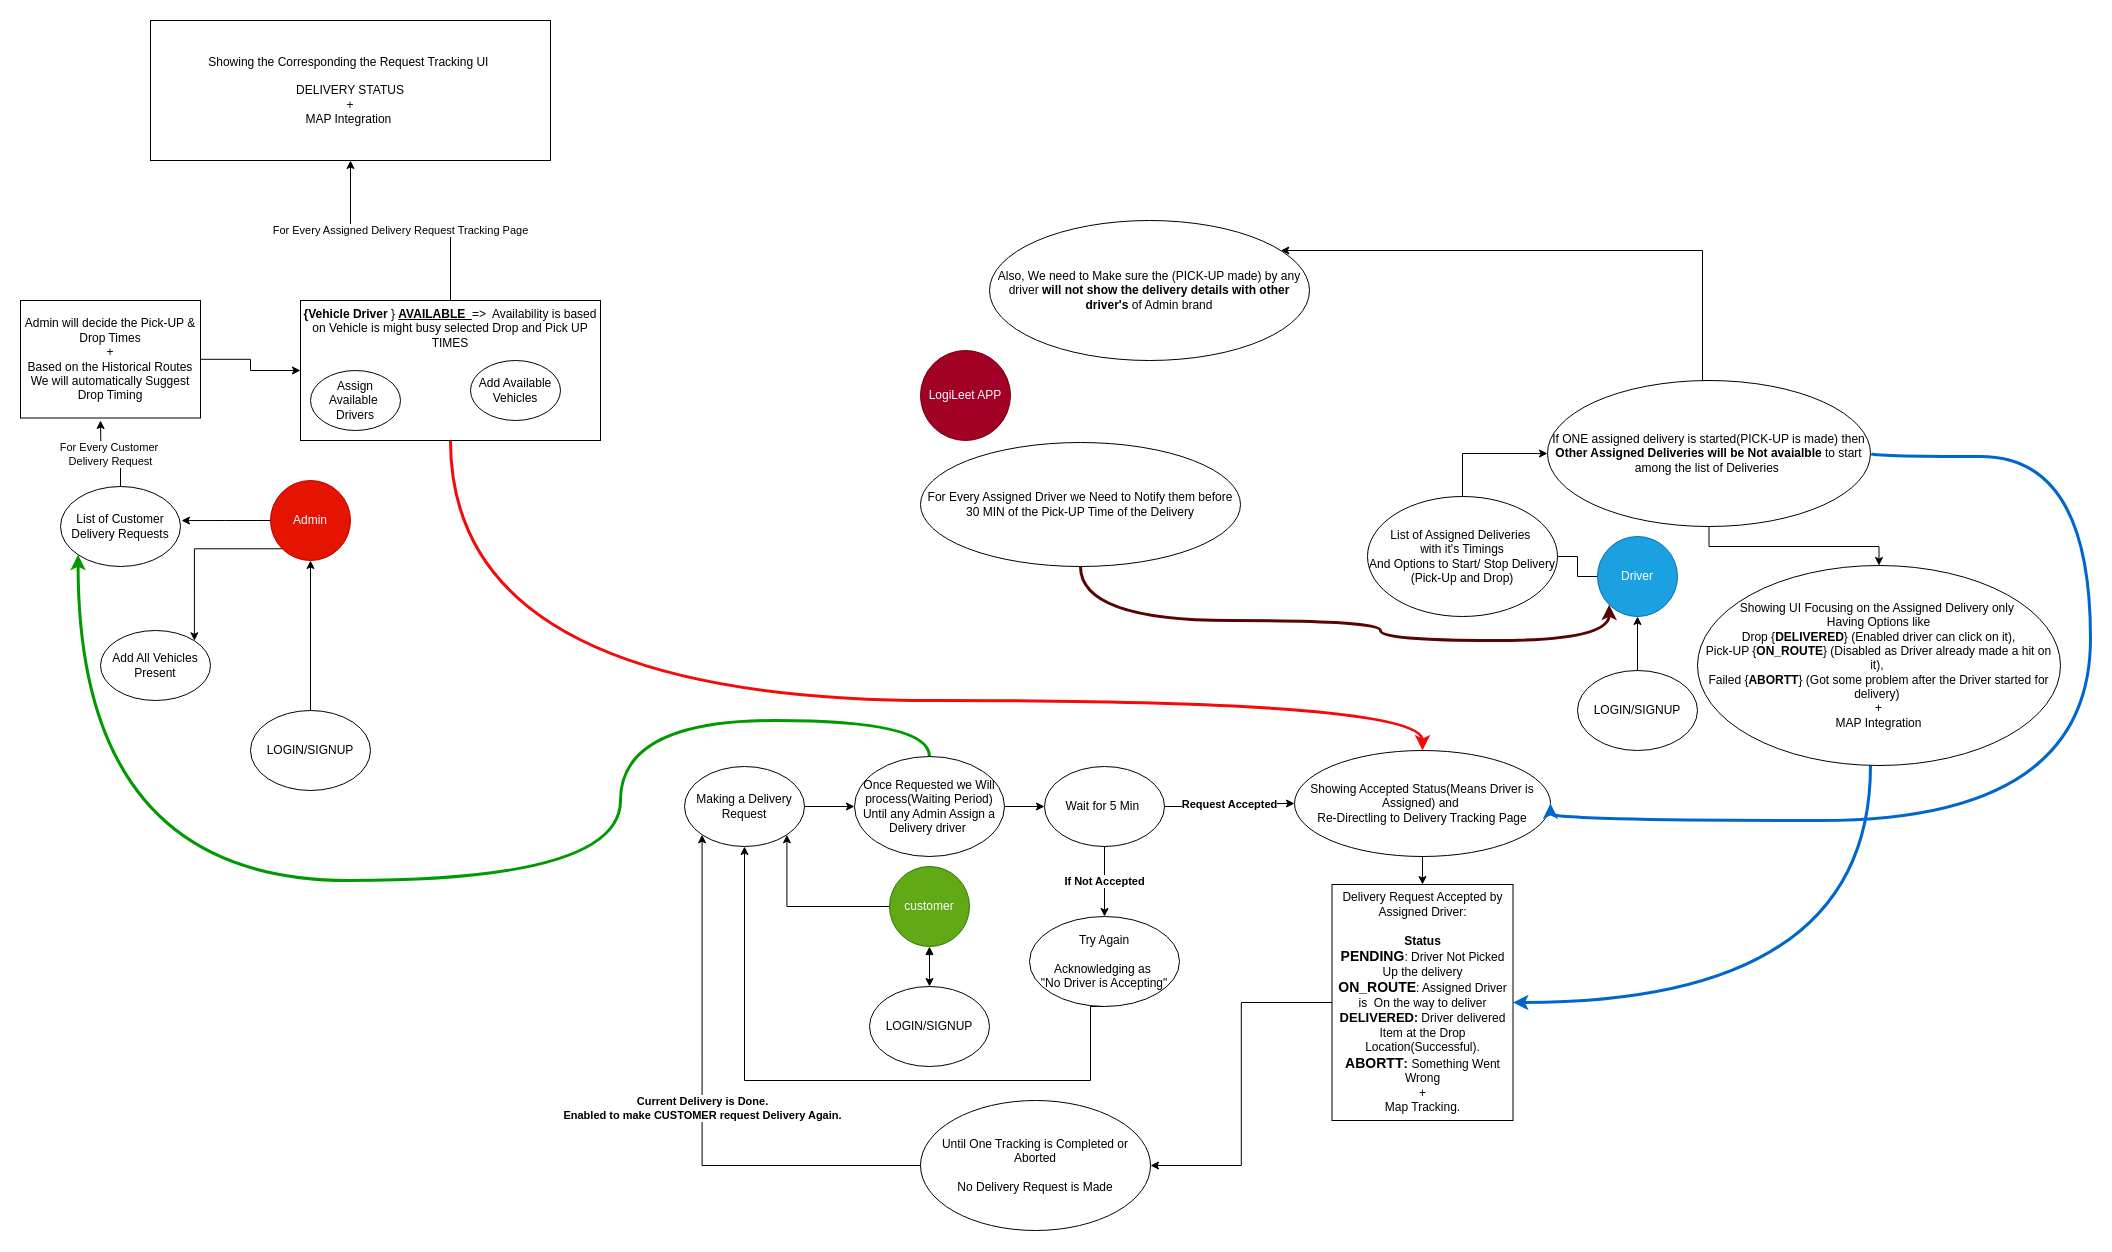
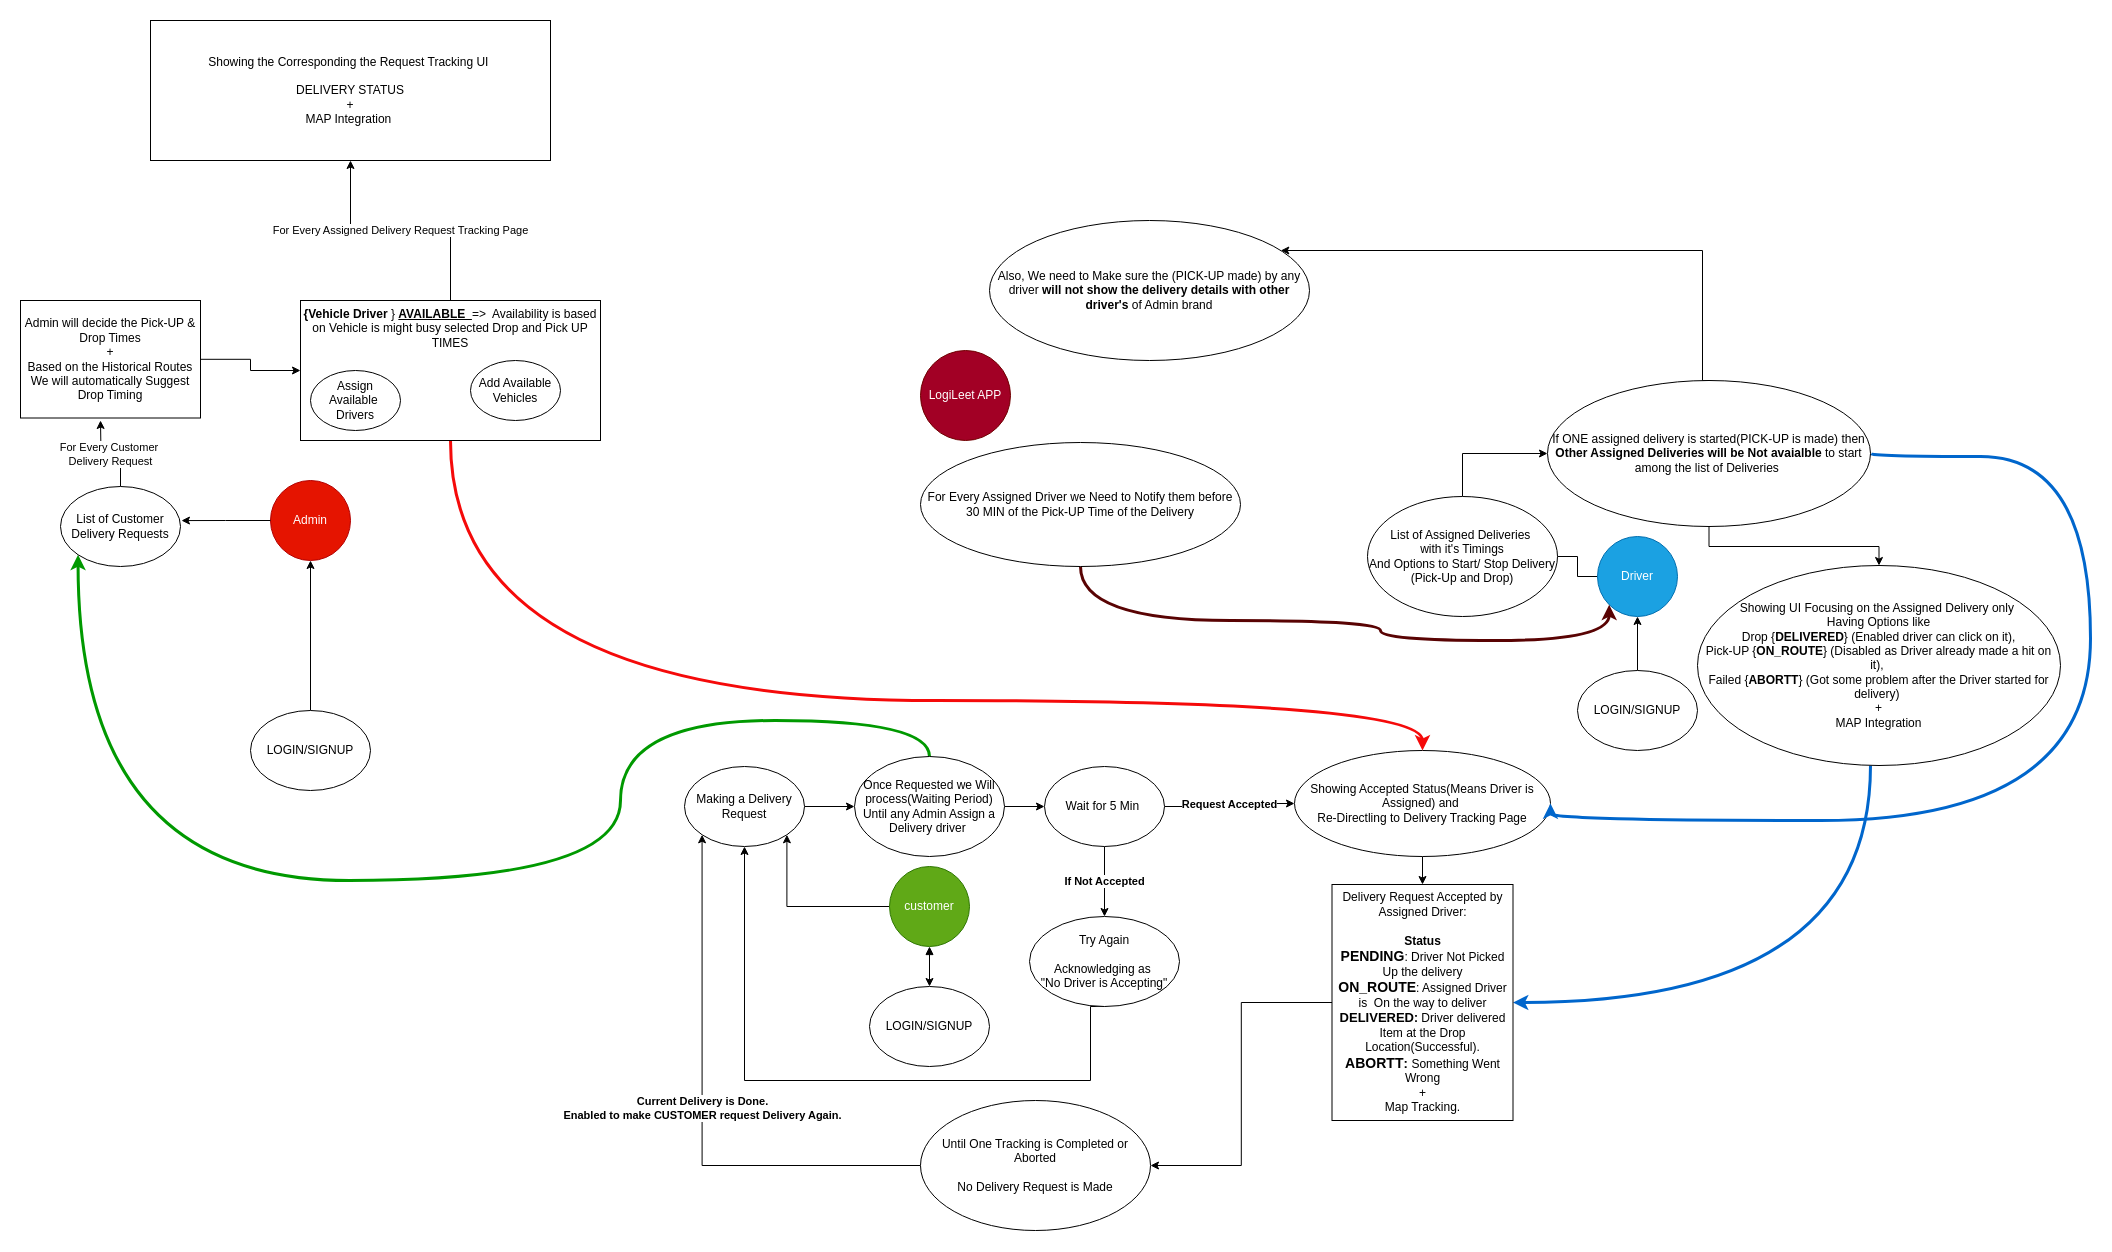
- <mxCell id="32" style="edgeStyle=orthogonalEdgeStyle;rounded=0;orthogonalLoop=1;jettySize=auto;html=1;exitX=0;exitY=1;exitDx=0;exitDy=0;entryX=1;entryY=0;entryDx=0;entryDy=0;" edge="1" parent="1" source="33" target="45"><mxGeometry relative="1" as="geometry" /></mxCell>
- <mxCell id="45" value="Add All Vehicles Present" style="ellipse;whiteSpace=wrap;html=1;" vertex="1" parent="1"><mxGeometry x="100" y="630" width="110" height="70" as="geometry" /></mxCell>
